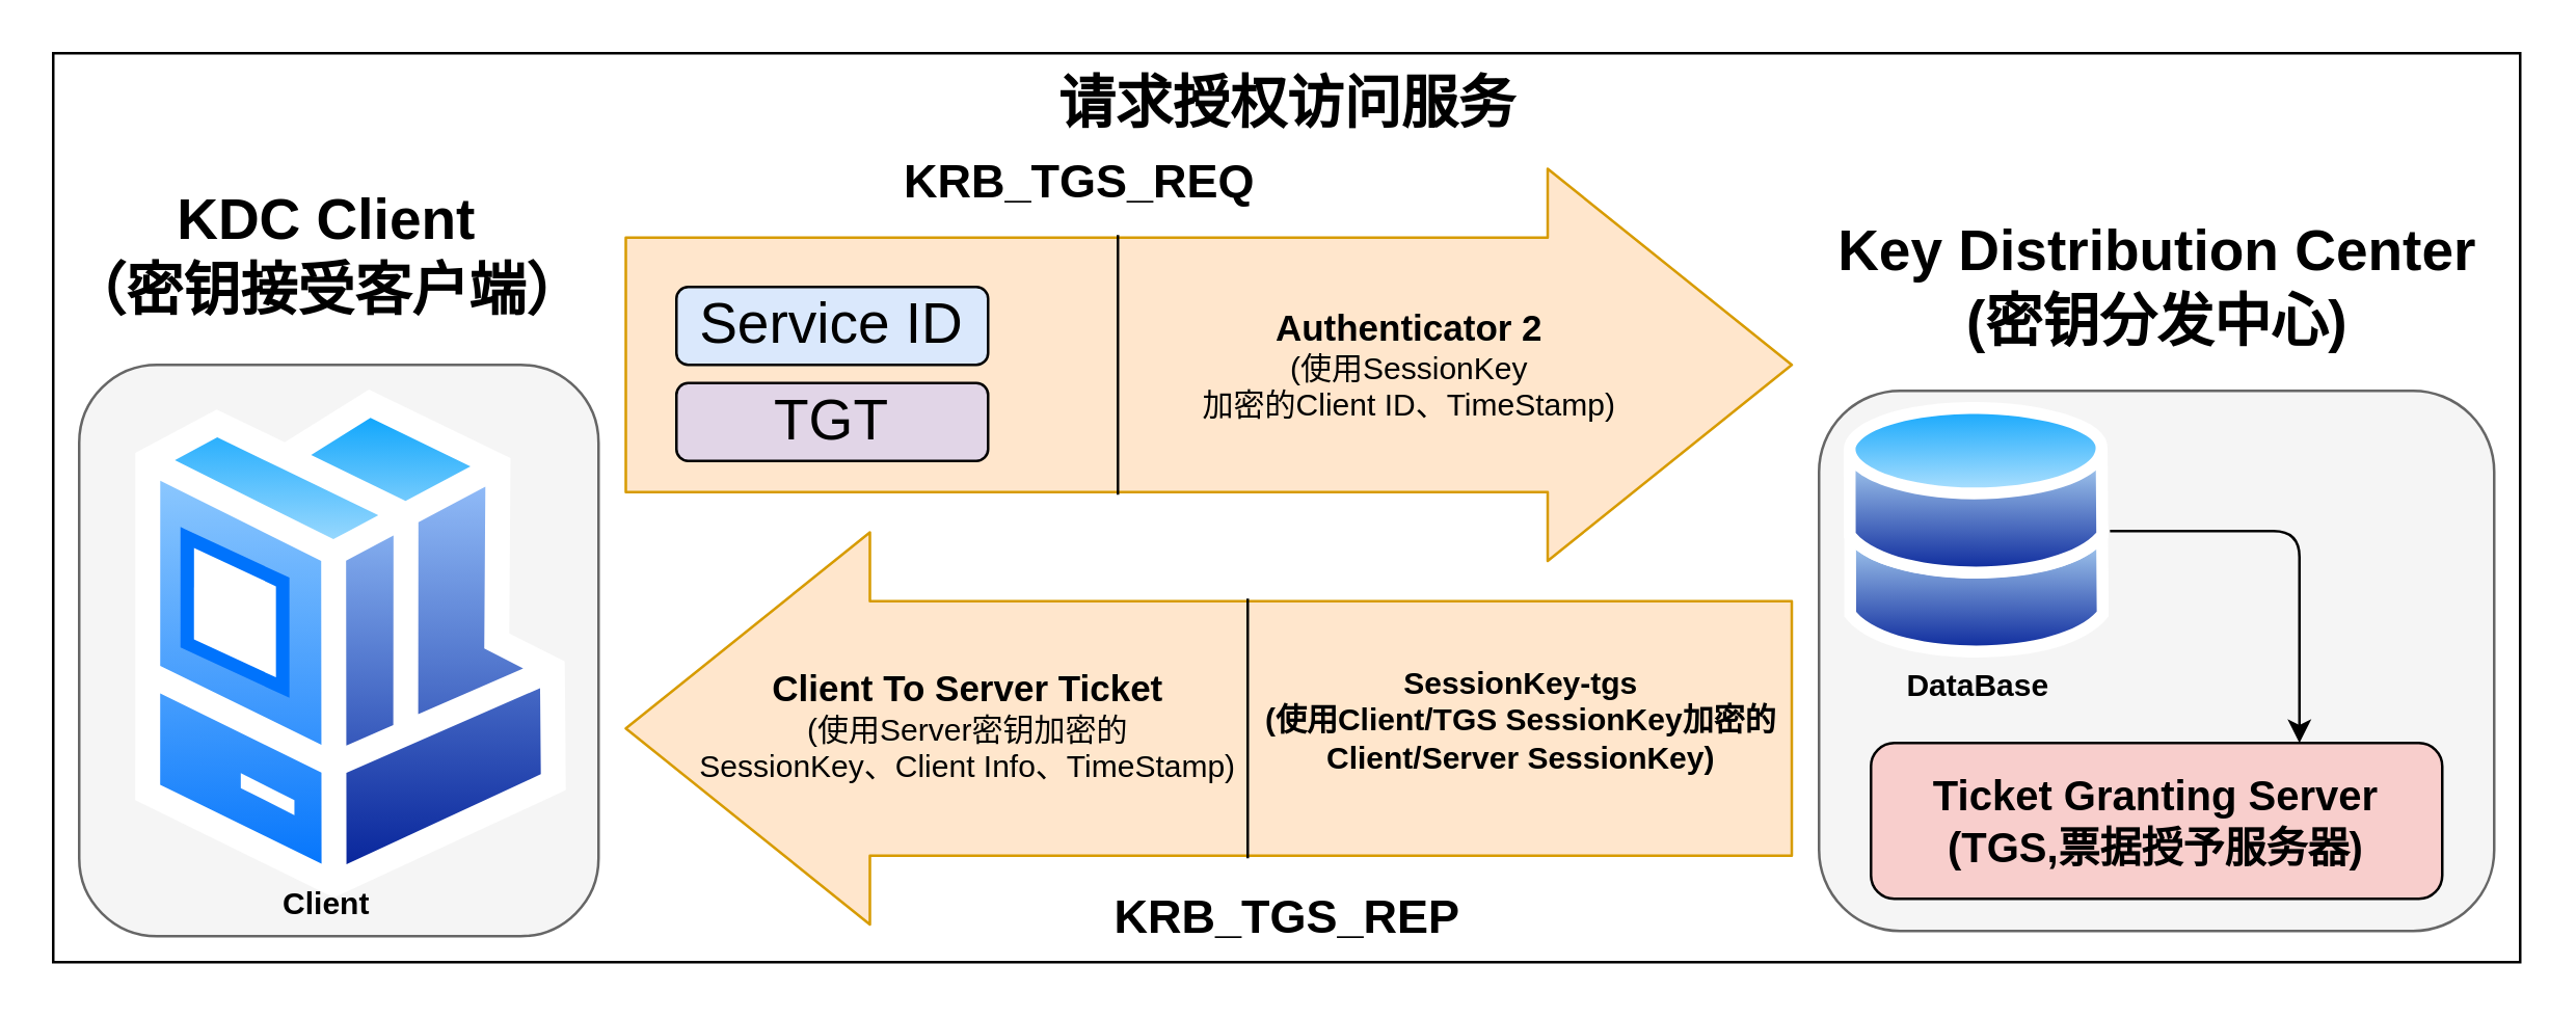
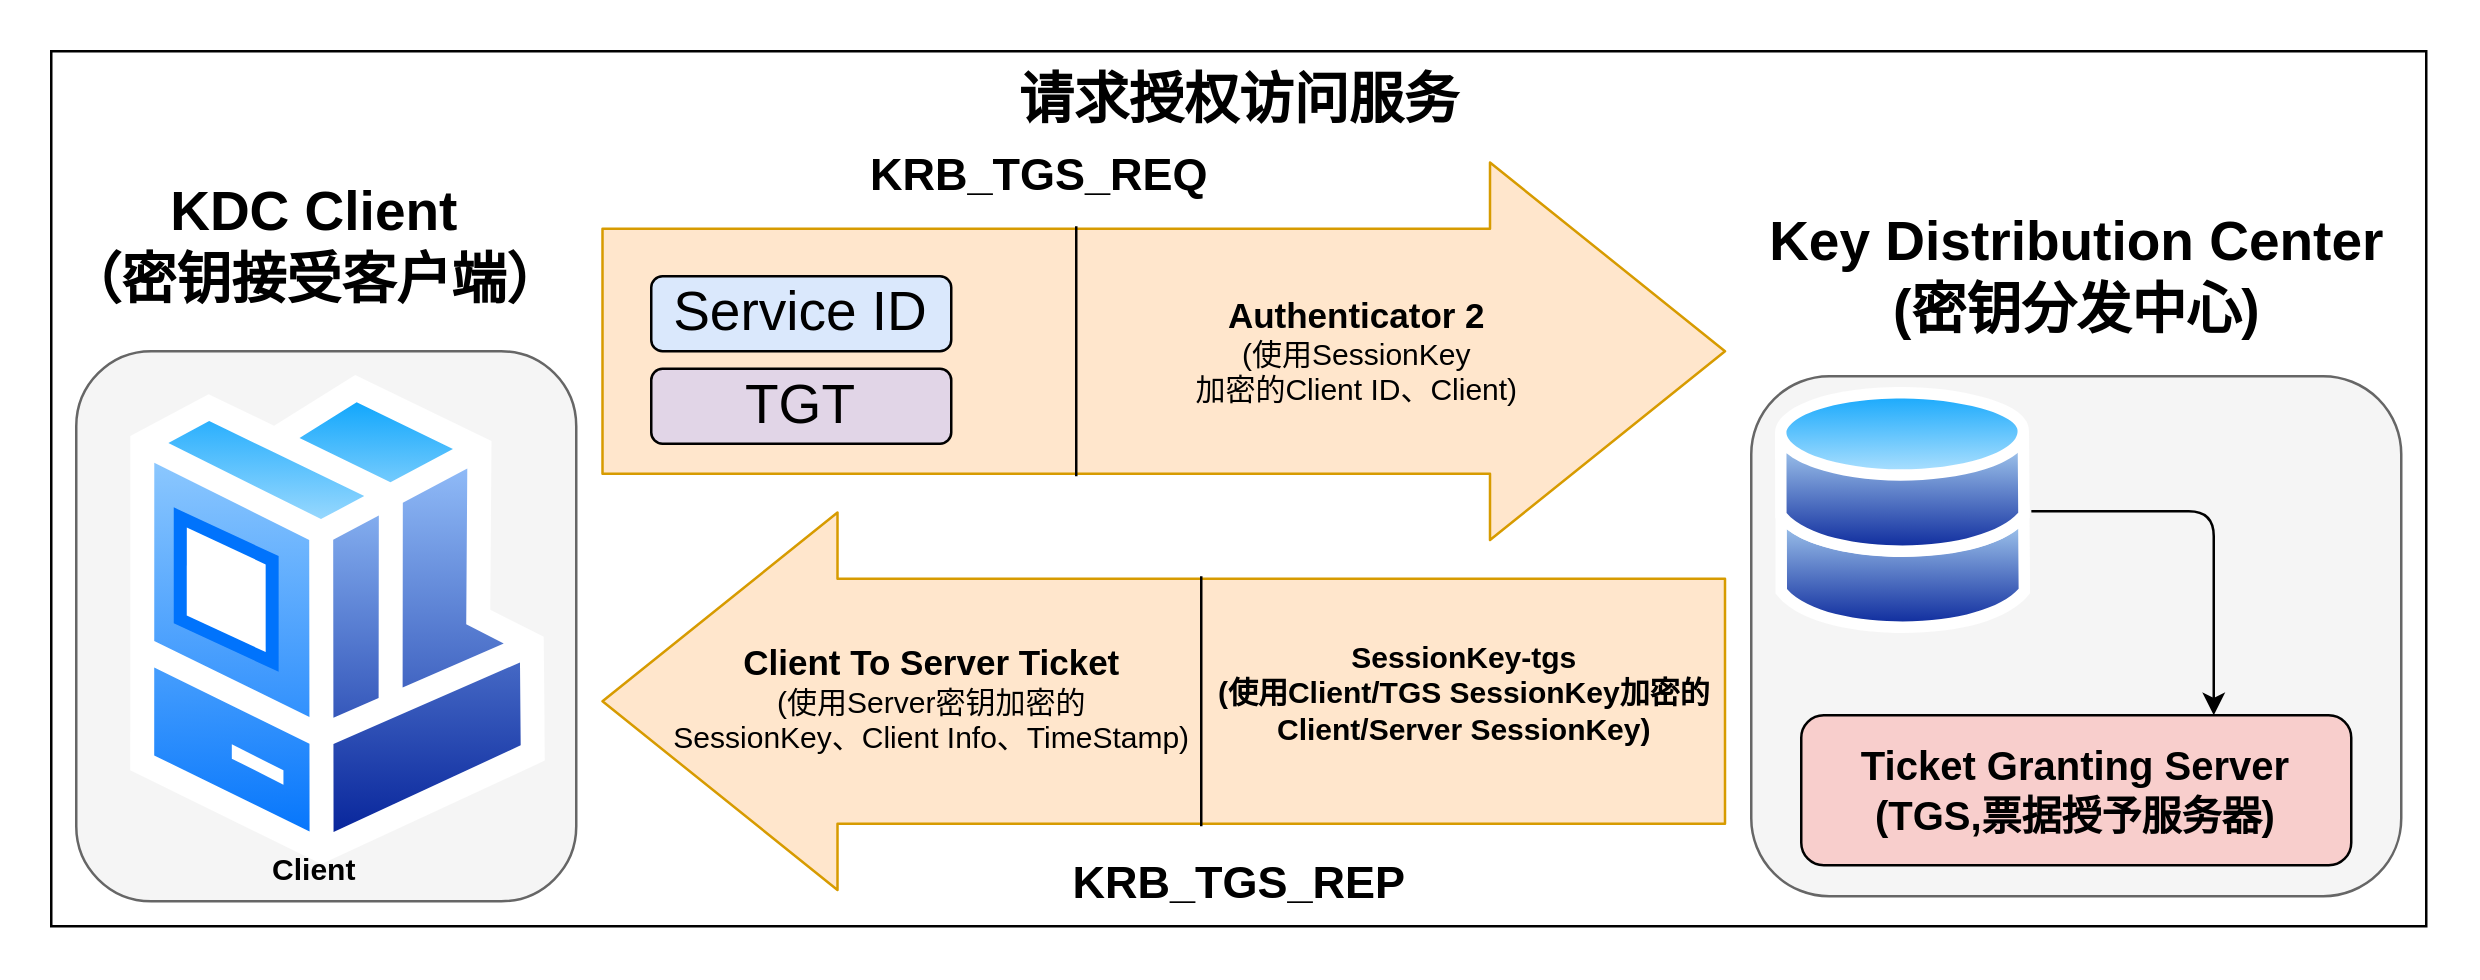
- <mxCell id="11" value="&lt;b&gt;&lt;font style=&quot;font-size: 14px&quot;&gt;Authenticator 2&lt;/font&gt;&lt;/b&gt;&lt;br&gt;(使用SessionKey&lt;br&gt;加密的Client ID、TimeStamp)" style="text;html=1;align=center;verticalAlign=middle;resizable=0;points=[];autosize=1;" parent="1" vertex="1"><mxGeometry x="457" y="115" width="170" height="50" as="geometry" /></mxCell>
+ <mxCell id="11" value="&lt;b&gt;&lt;font style=&quot;font-size: 14px&quot;&gt;Authenticator 2&lt;/font&gt;&lt;/b&gt;&lt;br&gt;(使用SessionKey&lt;br&gt;加密的Client ID、Client)" style="text;html=1;align=center;verticalAlign=middle;resizable=0;points=[];autosize=1;" parent="1" vertex="1"><mxGeometry x="457" y="115" width="170" height="50" as="geometry" /></mxCell>
- <mxCell id="9" value="DataBase" style="text;html=1;align=center;verticalAlign=middle;resizable=0;points=[];autosize=1;fontStyle=1" parent="1" vertex="1"><mxGeometry x="726" y="254" width="70" height="20" as="geometry" /></mxCell>
